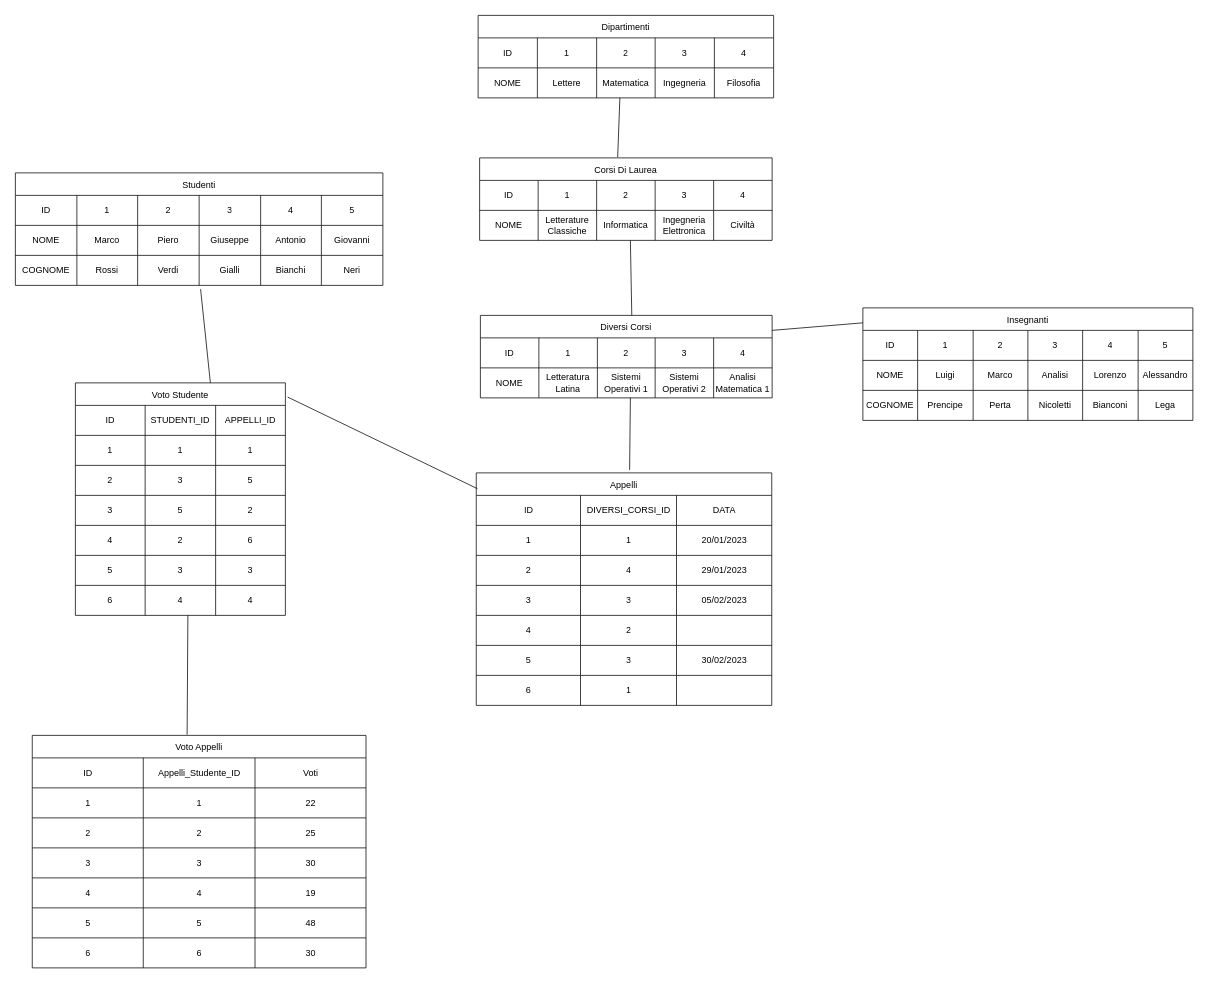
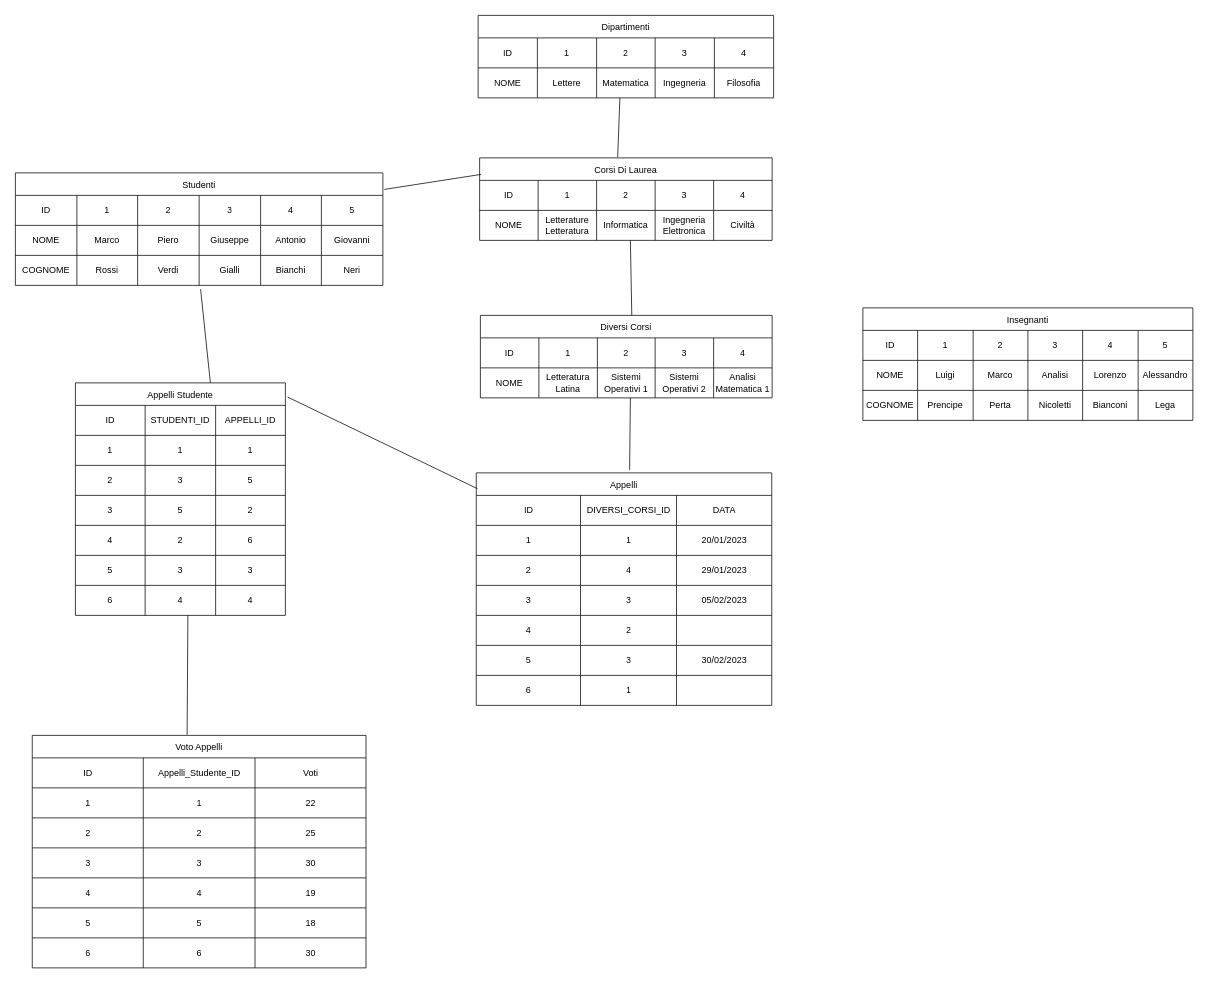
+ <mxCell id="88" value="" style="endArrow=none;html=1;rounded=0;exitX=1.004;exitY=0.147;exitDx=0;exitDy=0;exitPerimeter=0;entryX=0.005;entryY=0.2;entryDx=0;entryDy=0;entryPerimeter=0;" parent="1" source="66" target="15" edge="1"><mxGeometry width="50" height="50" relative="1" as="geometry"><mxPoint x="589" y="310" as="sourcePoint" /><mxPoint x="639" y="260" as="targetPoint" /></mxGeometry></mxCell>
- <mxCell id="24" value="Letterature Classiche" style="shape=partialRectangle;html=1;whiteSpace=wrap;connectable=0;overflow=hidden;fillColor=none;top=0;left=0;bottom=0;right=0;pointerEvents=1;" parent="22" vertex="1"><mxGeometry x="78" width="78" height="40" as="geometry"><mxRectangle width="78" height="40" as="alternateBounds" /></mxGeometry></mxCell>
+ <mxCell id="24" value="Letterature Letteratura" style="shape=partialRectangle;html=1;whiteSpace=wrap;connectable=0;overflow=hidden;fillColor=none;top=0;left=0;bottom=0;right=0;pointerEvents=1;" parent="22" vertex="1"><mxGeometry x="78" width="78" height="40" as="geometry"><mxRectangle width="78" height="40" as="alternateBounds" /></mxGeometry></mxCell>
- <mxCell id="65" value="" style="endArrow=none;html=1;rounded=0;entryX=0;entryY=0.133;entryDx=0;entryDy=0;entryPerimeter=0;exitX=1;exitY=0.182;exitDx=0;exitDy=0;exitPerimeter=0;" parent="1" source="50" target="28" edge="1"><mxGeometry x="1" y="-201" width="50" height="50" relative="1" as="geometry"><mxPoint x="1029" y="490" as="sourcePoint" /><mxPoint x="1079" y="440" as="targetPoint" /><mxPoint x="38" y="-52" as="offset" /></mxGeometry></mxCell>
- <mxCell id="121" value="Voto Studente" style="shape=table;startSize=30;container=1;collapsible=0;childLayout=tableLayout;labelBackgroundColor=none;" parent="1" vertex="1"><mxGeometry x="100" y="510" width="280" height="310" as="geometry" /></mxCell>
+ <mxCell id="121" value="Appelli Studente" style="shape=table;startSize=30;container=1;collapsible=0;childLayout=tableLayout;labelBackgroundColor=none;" parent="1" vertex="1"><mxGeometry x="100" y="510" width="280" height="310" as="geometry" /></mxCell>
- <mxCell id="174" value="48" style="shape=partialRectangle;html=1;whiteSpace=wrap;connectable=0;overflow=hidden;fillColor=none;top=0;left=0;bottom=0;right=0;pointerEvents=1;labelBackgroundColor=none;" parent="171" vertex="1"><mxGeometry x="297" width="148" height="40" as="geometry"><mxRectangle width="148" height="40" as="alternateBounds" /></mxGeometry></mxCell>
+ <mxCell id="174" value="18" style="shape=partialRectangle;html=1;whiteSpace=wrap;connectable=0;overflow=hidden;fillColor=none;top=0;left=0;bottom=0;right=0;pointerEvents=1;labelBackgroundColor=none;" parent="171" vertex="1"><mxGeometry x="297" width="148" height="40" as="geometry"><mxRectangle width="148" height="40" as="alternateBounds" /></mxGeometry></mxCell>
